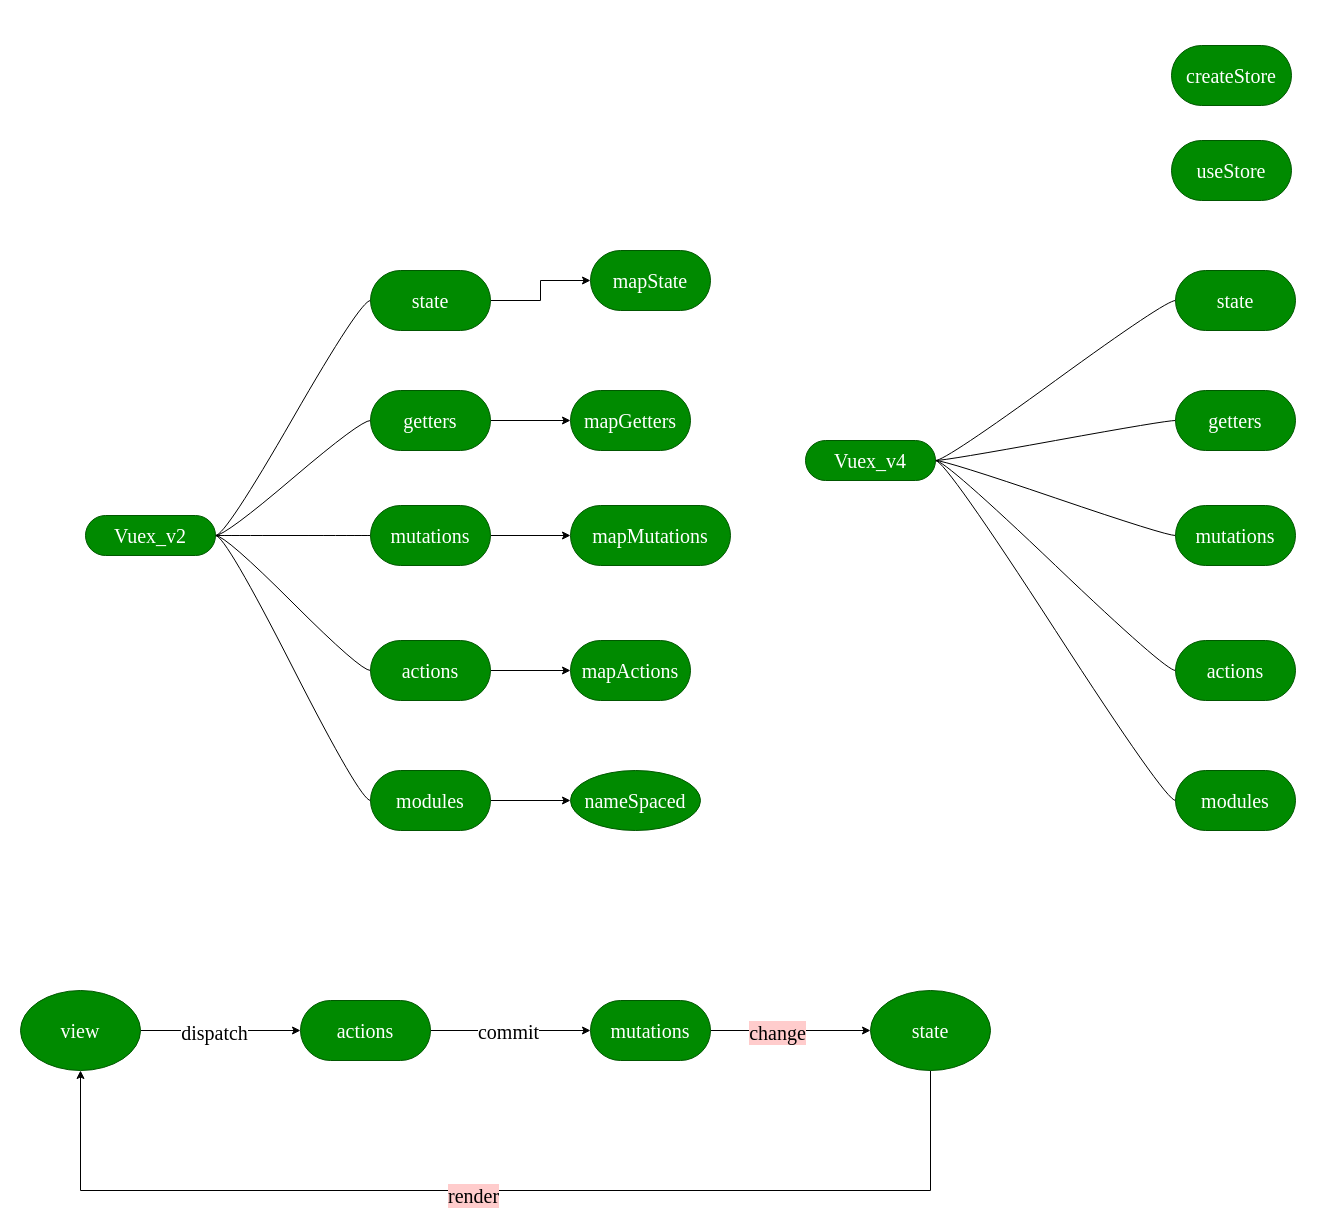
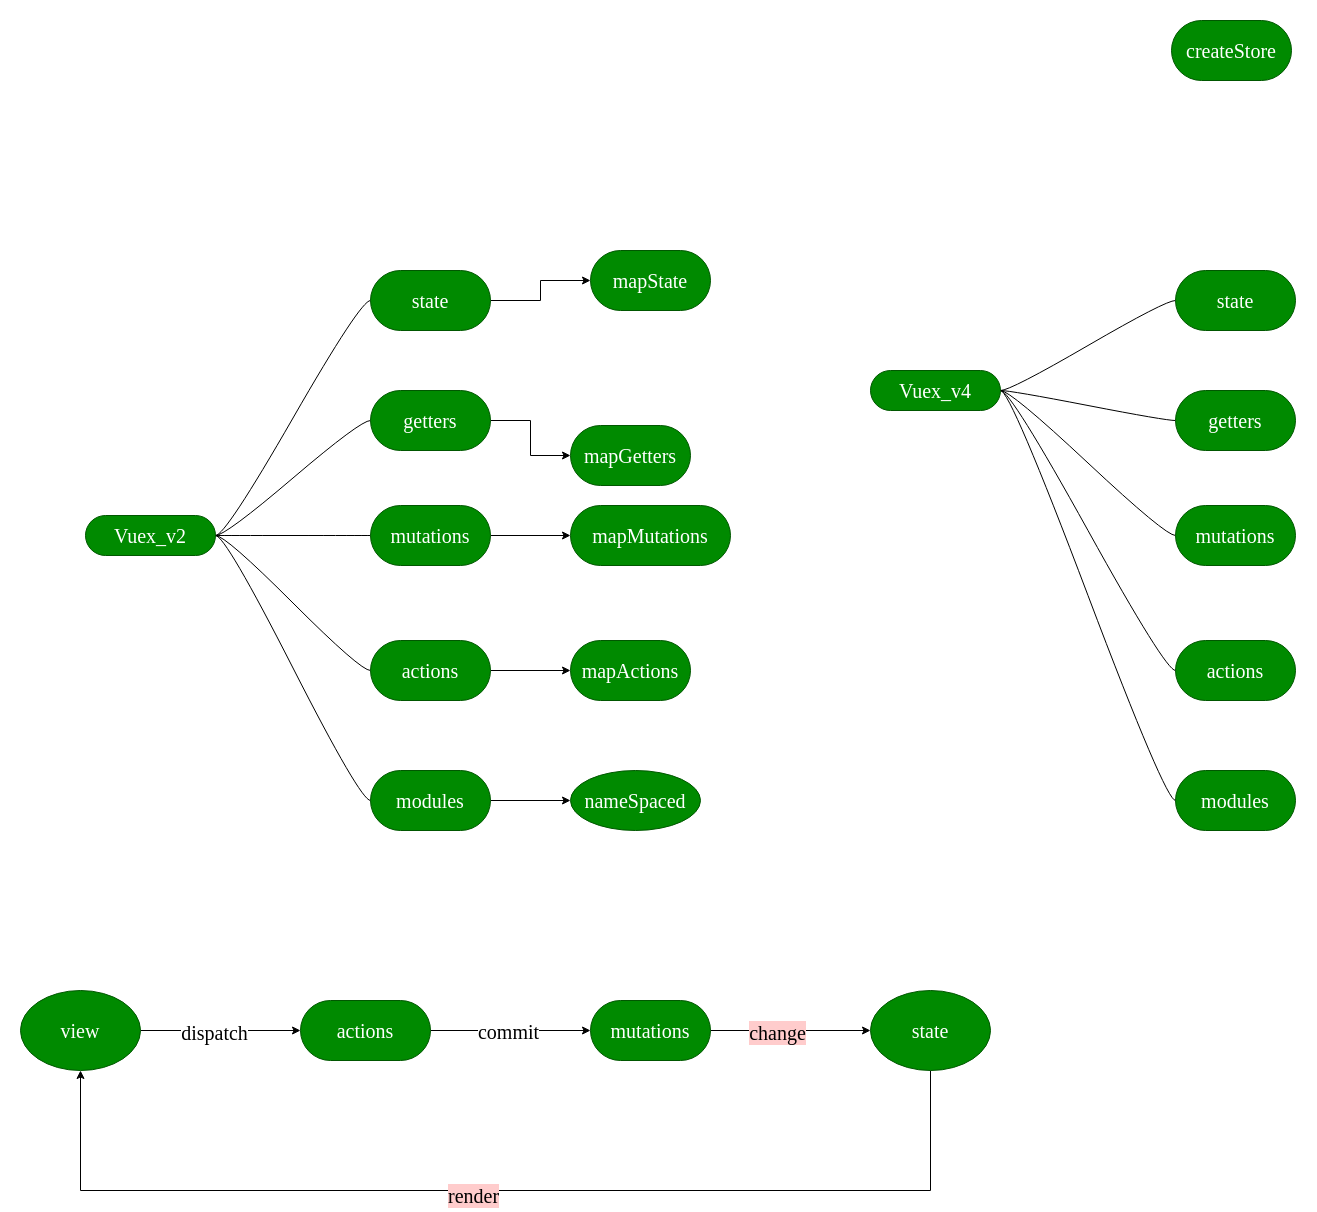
- <mxCell id="46" value="createStore" style="whiteSpace=wrap;html=1;fontSize=20;fontFamily=Comic Sans MS;fillColor=#008a00;strokeColor=#005700;fontColor=#ffffff;rounded=1;arcSize=50;strokeWidth=1;spacing=4;" vertex="1" parent="1"><mxGeometry x="1171" y="45" width="120" height="60" as="geometry" /></mxCell>
+ <mxCell id="46" value="createStore" style="whiteSpace=wrap;html=1;fontSize=20;fontFamily=Comic Sans MS;fillColor=#008a00;strokeColor=#005700;fontColor=#ffffff;rounded=1;arcSize=50;strokeWidth=1;spacing=4;" vertex="1" parent="1"><mxGeometry x="1171" y="20" width="120" height="60" as="geometry" /></mxCell>
- <mxCell id="47" value="useStore" style="whiteSpace=wrap;html=1;fontSize=20;fontFamily=Comic Sans MS;fillColor=#008a00;strokeColor=#005700;fontColor=#ffffff;rounded=1;arcSize=50;strokeWidth=1;spacing=4;" vertex="1" parent="1"><mxGeometry x="1171" y="140" width="120" height="60" as="geometry" /></mxCell>
- <mxCell id="19" value="mapGetters" style="whiteSpace=wrap;html=1;fontSize=20;fontFamily=Comic Sans MS;fillColor=#008a00;strokeColor=#005700;fontColor=#ffffff;rounded=1;arcSize=50;strokeWidth=1;spacing=4;" parent="1" vertex="1"><mxGeometry x="570" y="390" width="120" height="60" as="geometry" /></mxCell>
+ <mxCell id="19" value="mapGetters" style="whiteSpace=wrap;html=1;fontSize=20;fontFamily=Comic Sans MS;fillColor=#008a00;strokeColor=#005700;fontColor=#ffffff;rounded=1;arcSize=50;strokeWidth=1;spacing=4;" parent="1" vertex="1"><mxGeometry x="570" y="425" width="120" height="60" as="geometry" /></mxCell>
- <mxCell id="40" value="Vuex_v4" style="whiteSpace=wrap;html=1;rounded=1;arcSize=50;align=center;verticalAlign=middle;strokeWidth=1;autosize=1;spacing=4;treeFolding=1;treeMoving=1;newEdgeStyle={&quot;edgeStyle&quot;:&quot;entityRelationEdgeStyle&quot;,&quot;startArrow&quot;:&quot;none&quot;,&quot;endArrow&quot;:&quot;none&quot;,&quot;segment&quot;:10,&quot;curved&quot;:1,&quot;sourcePerimeterSpacing&quot;:0,&quot;targetPerimeterSpacing&quot;:0};fontFamily=Comic Sans MS;fillColor=#008a00;fontColor=#ffffff;strokeColor=#005700;fontSize=20;" vertex="1" parent="1"><mxGeometry x="805" y="440" width="130" height="40" as="geometry" /></mxCell>
+ <mxCell id="40" value="Vuex_v4" style="whiteSpace=wrap;html=1;rounded=1;arcSize=50;align=center;verticalAlign=middle;strokeWidth=1;autosize=1;spacing=4;treeFolding=1;treeMoving=1;newEdgeStyle={&quot;edgeStyle&quot;:&quot;entityRelationEdgeStyle&quot;,&quot;startArrow&quot;:&quot;none&quot;,&quot;endArrow&quot;:&quot;none&quot;,&quot;segment&quot;:10,&quot;curved&quot;:1,&quot;sourcePerimeterSpacing&quot;:0,&quot;targetPerimeterSpacing&quot;:0};fontFamily=Comic Sans MS;fillColor=#008a00;fontColor=#ffffff;strokeColor=#005700;fontSize=20;" vertex="1" parent="1"><mxGeometry x="870" y="370" width="130" height="40" as="geometry" /></mxCell>
